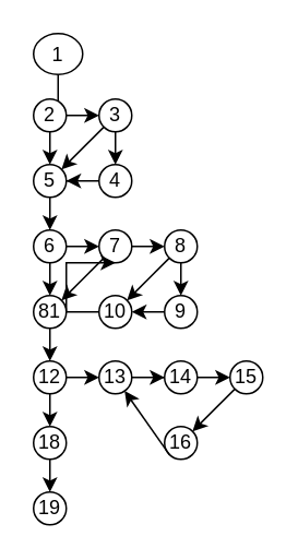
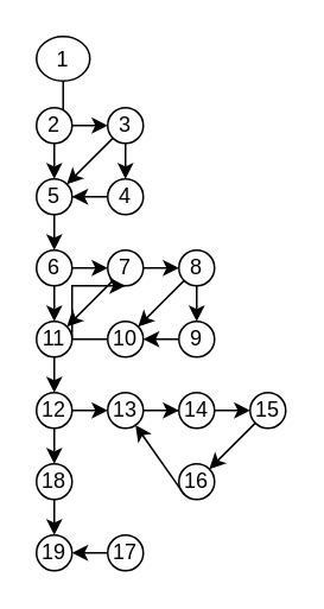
- <mxCell id="25" value="81" style="ellipse;whiteSpace=wrap;html=1;aspect=fixed;" vertex="1" parent="1"><mxGeometry x="20" y="180" width="20" height="20" as="geometry" /></mxCell>
+ <mxCell id="25" value="11" style="ellipse;whiteSpace=wrap;html=1;aspect=fixed;" vertex="1" parent="1"><mxGeometry x="20" y="180" width="20" height="20" as="geometry" /></mxCell>
+ <mxCell id="35" style="edgeStyle=orthogonalEdgeStyle;rounded=0;orthogonalLoop=1;jettySize=auto;html=1;exitX=0;exitY=0.5;exitDx=0;exitDy=0;entryX=1;entryY=0.5;entryDx=0;entryDy=0;" edge="1" parent="1" source="36" target="39"><mxGeometry relative="1" as="geometry" /></mxCell>
+ <mxCell id="36" value="17" style="ellipse;whiteSpace=wrap;html=1;aspect=fixed;" vertex="1" parent="1"><mxGeometry x="60" y="300" width="20" height="20" as="geometry" /></mxCell>
